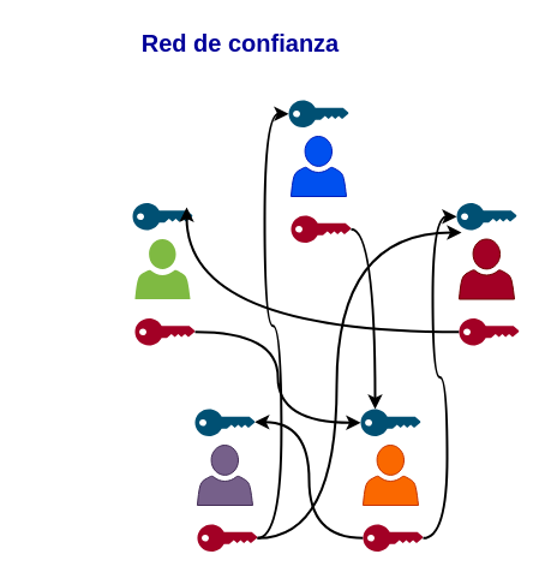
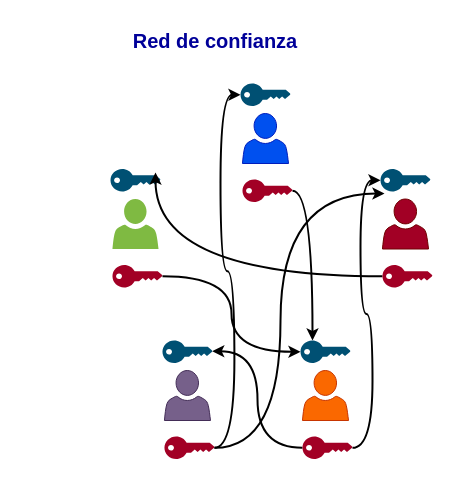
- <mxCell id="6" value="&lt;font style=&quot;font-size: 20px;&quot;&gt;&lt;b&gt;Red de confianza&lt;/b&gt;&lt;/font&gt;" style="text;strokeColor=none;align=center;fillColor=none;html=1;verticalAlign=middle;whiteSpace=wrap;rounded=0;fontColor=#000099;" parent="1" vertex="1"><mxGeometry x="20" y="20" width="360" height="30" as="geometry" /></mxCell>
+ <mxCell id="6" value="&lt;font style=&quot;font-size: 20px;&quot;&gt;&lt;b&gt;Red de confianza&lt;/b&gt;&lt;/font&gt;" style="text;strokeColor=none;align=center;fillColor=none;html=1;verticalAlign=middle;whiteSpace=wrap;rounded=0;fontColor=#000099;" parent="1" vertex="1"><mxGeometry x="35" y="25" width="360" height="30" as="geometry" /></mxCell>
